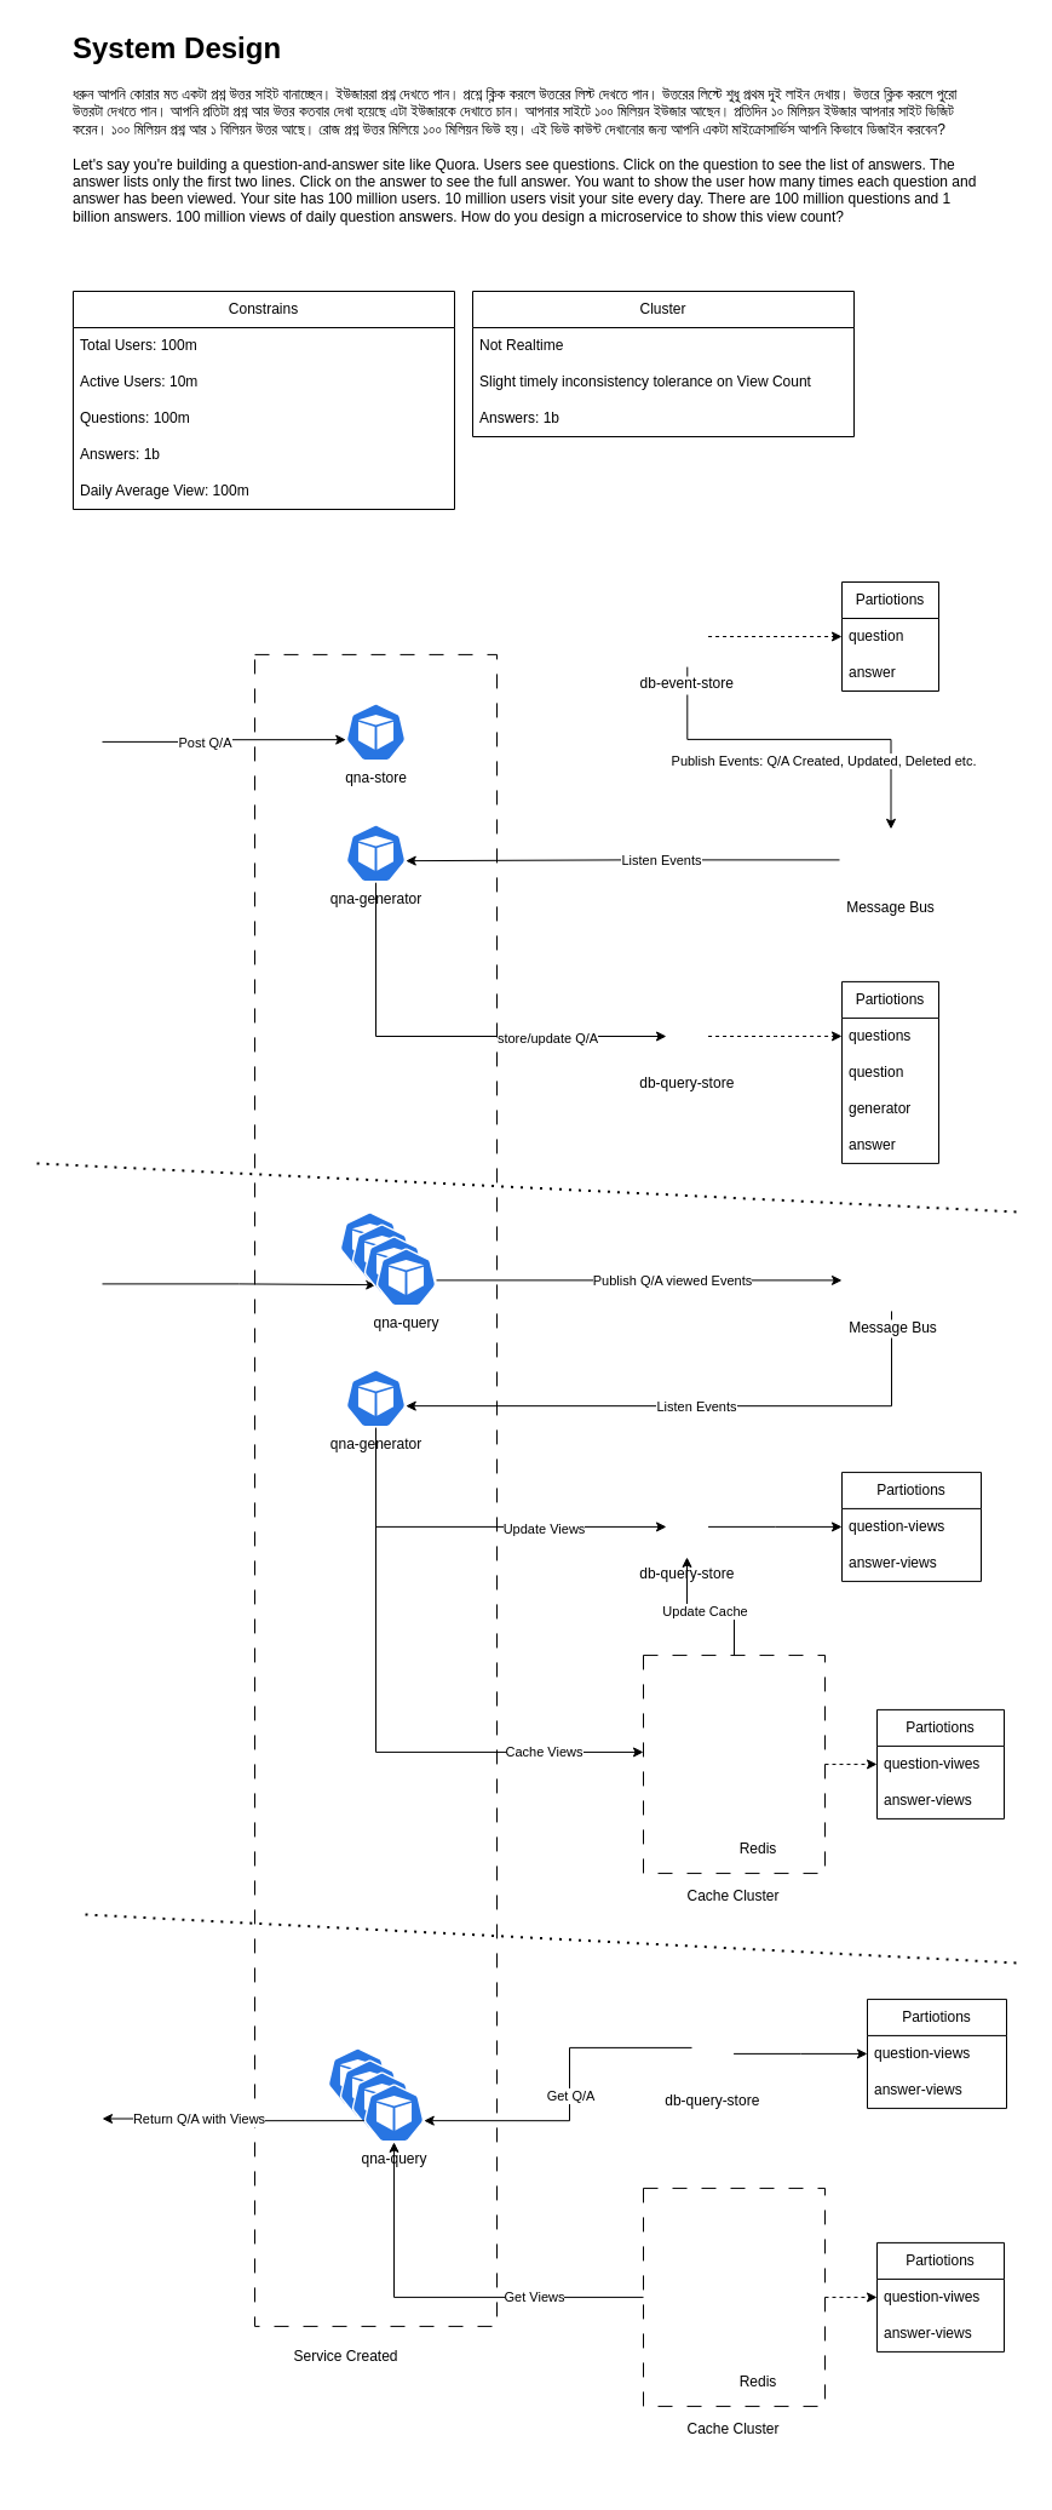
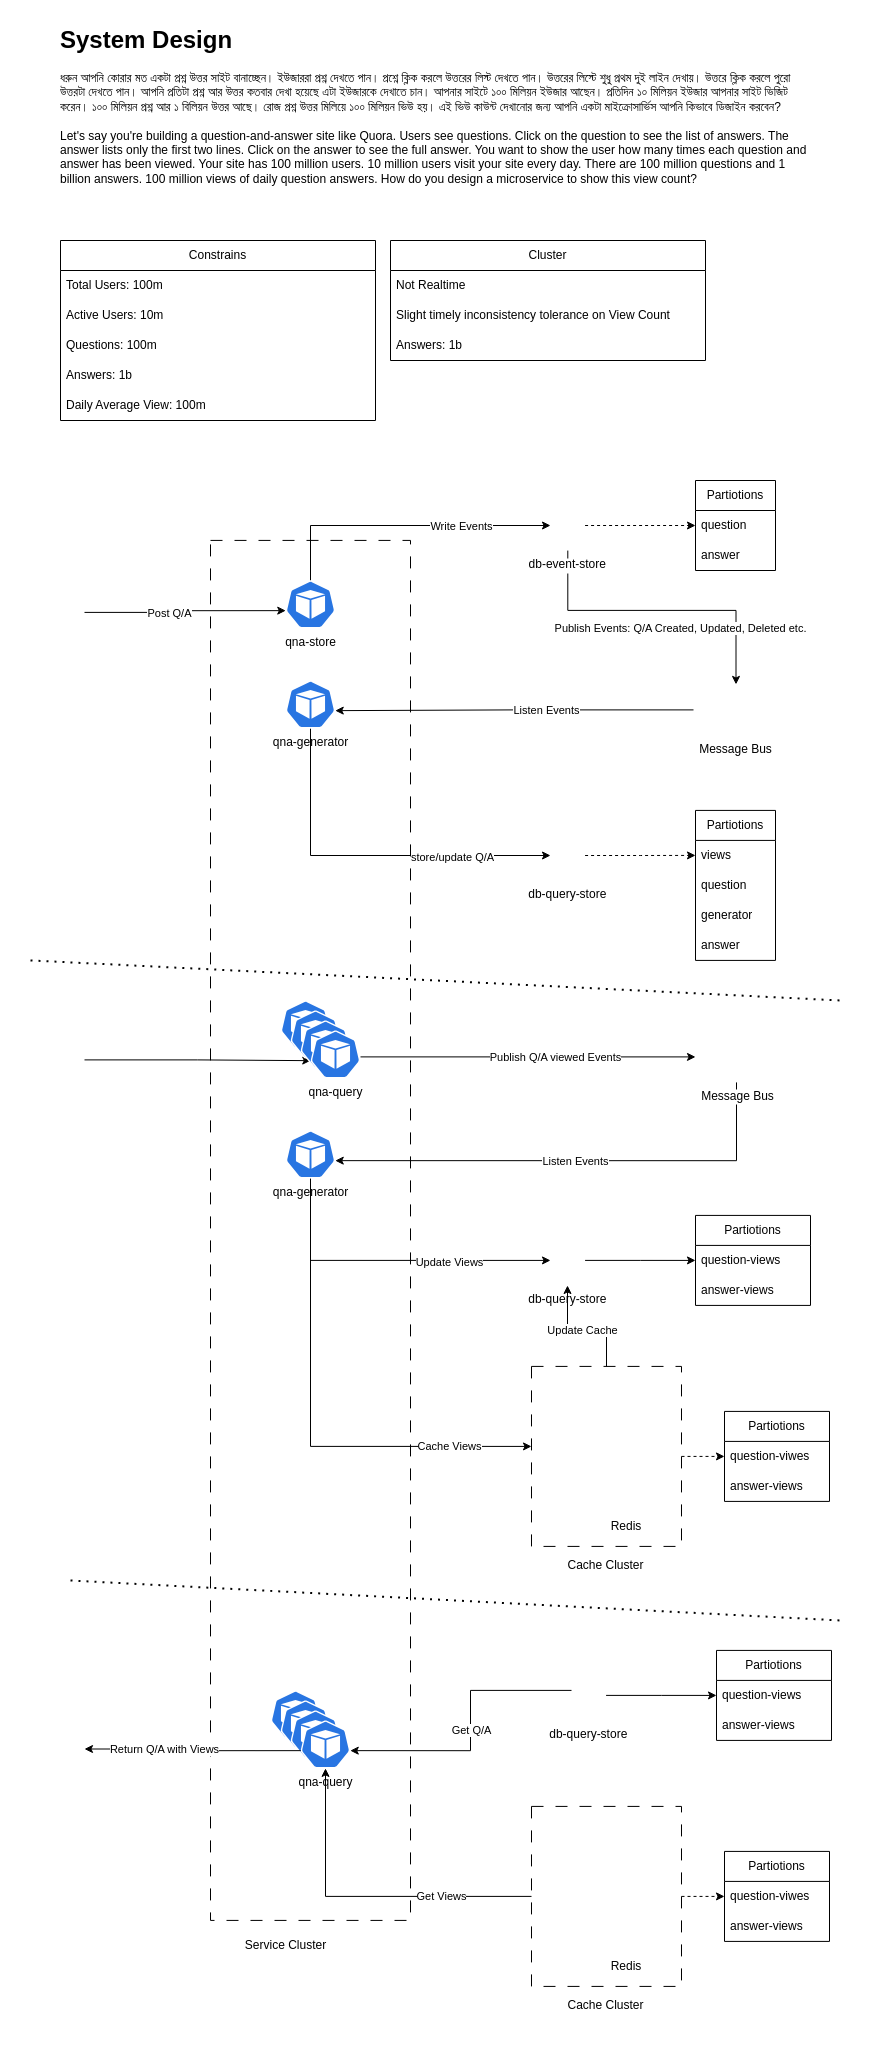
+ <mxCell id="9" style="edgeStyle=orthogonalEdgeStyle;rounded=0;orthogonalLoop=1;jettySize=auto;html=1;exitX=0.5;exitY=0;exitDx=0;exitDy=0;exitPerimeter=0;entryX=0;entryY=0.5;entryDx=0;entryDy=0;" edge="1" parent="1" source="54" target="8"><mxGeometry relative="1" as="geometry" /></mxCell>
+ <mxCell id="10" value="Write Events" style="edgeLabel;html=1;align=center;verticalAlign=middle;resizable=0;points=[];" vertex="1" connectable="0" parent="9"><mxGeometry x="0.39" relative="1" as="geometry"><mxPoint as="offset" /></mxGeometry></mxCell>
- <mxCell id="14" value="questions" style="text;strokeColor=none;fillColor=none;align=left;verticalAlign=middle;spacingLeft=4;spacingRight=4;overflow=hidden;points=[[0,0.5],[1,0.5]];portConstraint=eastwest;rotatable=0;whiteSpace=wrap;html=1;" vertex="1" parent="13"><mxGeometry y="30" width="80" height="30" as="geometry" /></mxCell>
+ <mxCell id="14" value="views" style="text;strokeColor=none;fillColor=none;align=left;verticalAlign=middle;spacingLeft=4;spacingRight=4;overflow=hidden;points=[[0,0.5],[1,0.5]];portConstraint=eastwest;rotatable=0;whiteSpace=wrap;html=1;" vertex="1" parent="13"><mxGeometry y="30" width="80" height="30" as="geometry" /></mxCell>
- <mxCell id="53" value="Service Created" style="text;html=1;align=center;verticalAlign=middle;resizable=0;points=[];autosize=1;strokeColor=none;fillColor=none;" vertex="1" parent="51"><mxGeometry x="25" width="100" height="30" as="geometry" /></mxCell>
+ <mxCell id="53" value="Service Cluster" style="text;html=1;align=center;verticalAlign=middle;resizable=0;points=[];autosize=1;strokeColor=none;fillColor=none;" vertex="1" parent="51"><mxGeometry x="25" width="100" height="30" as="geometry" /></mxCell>
